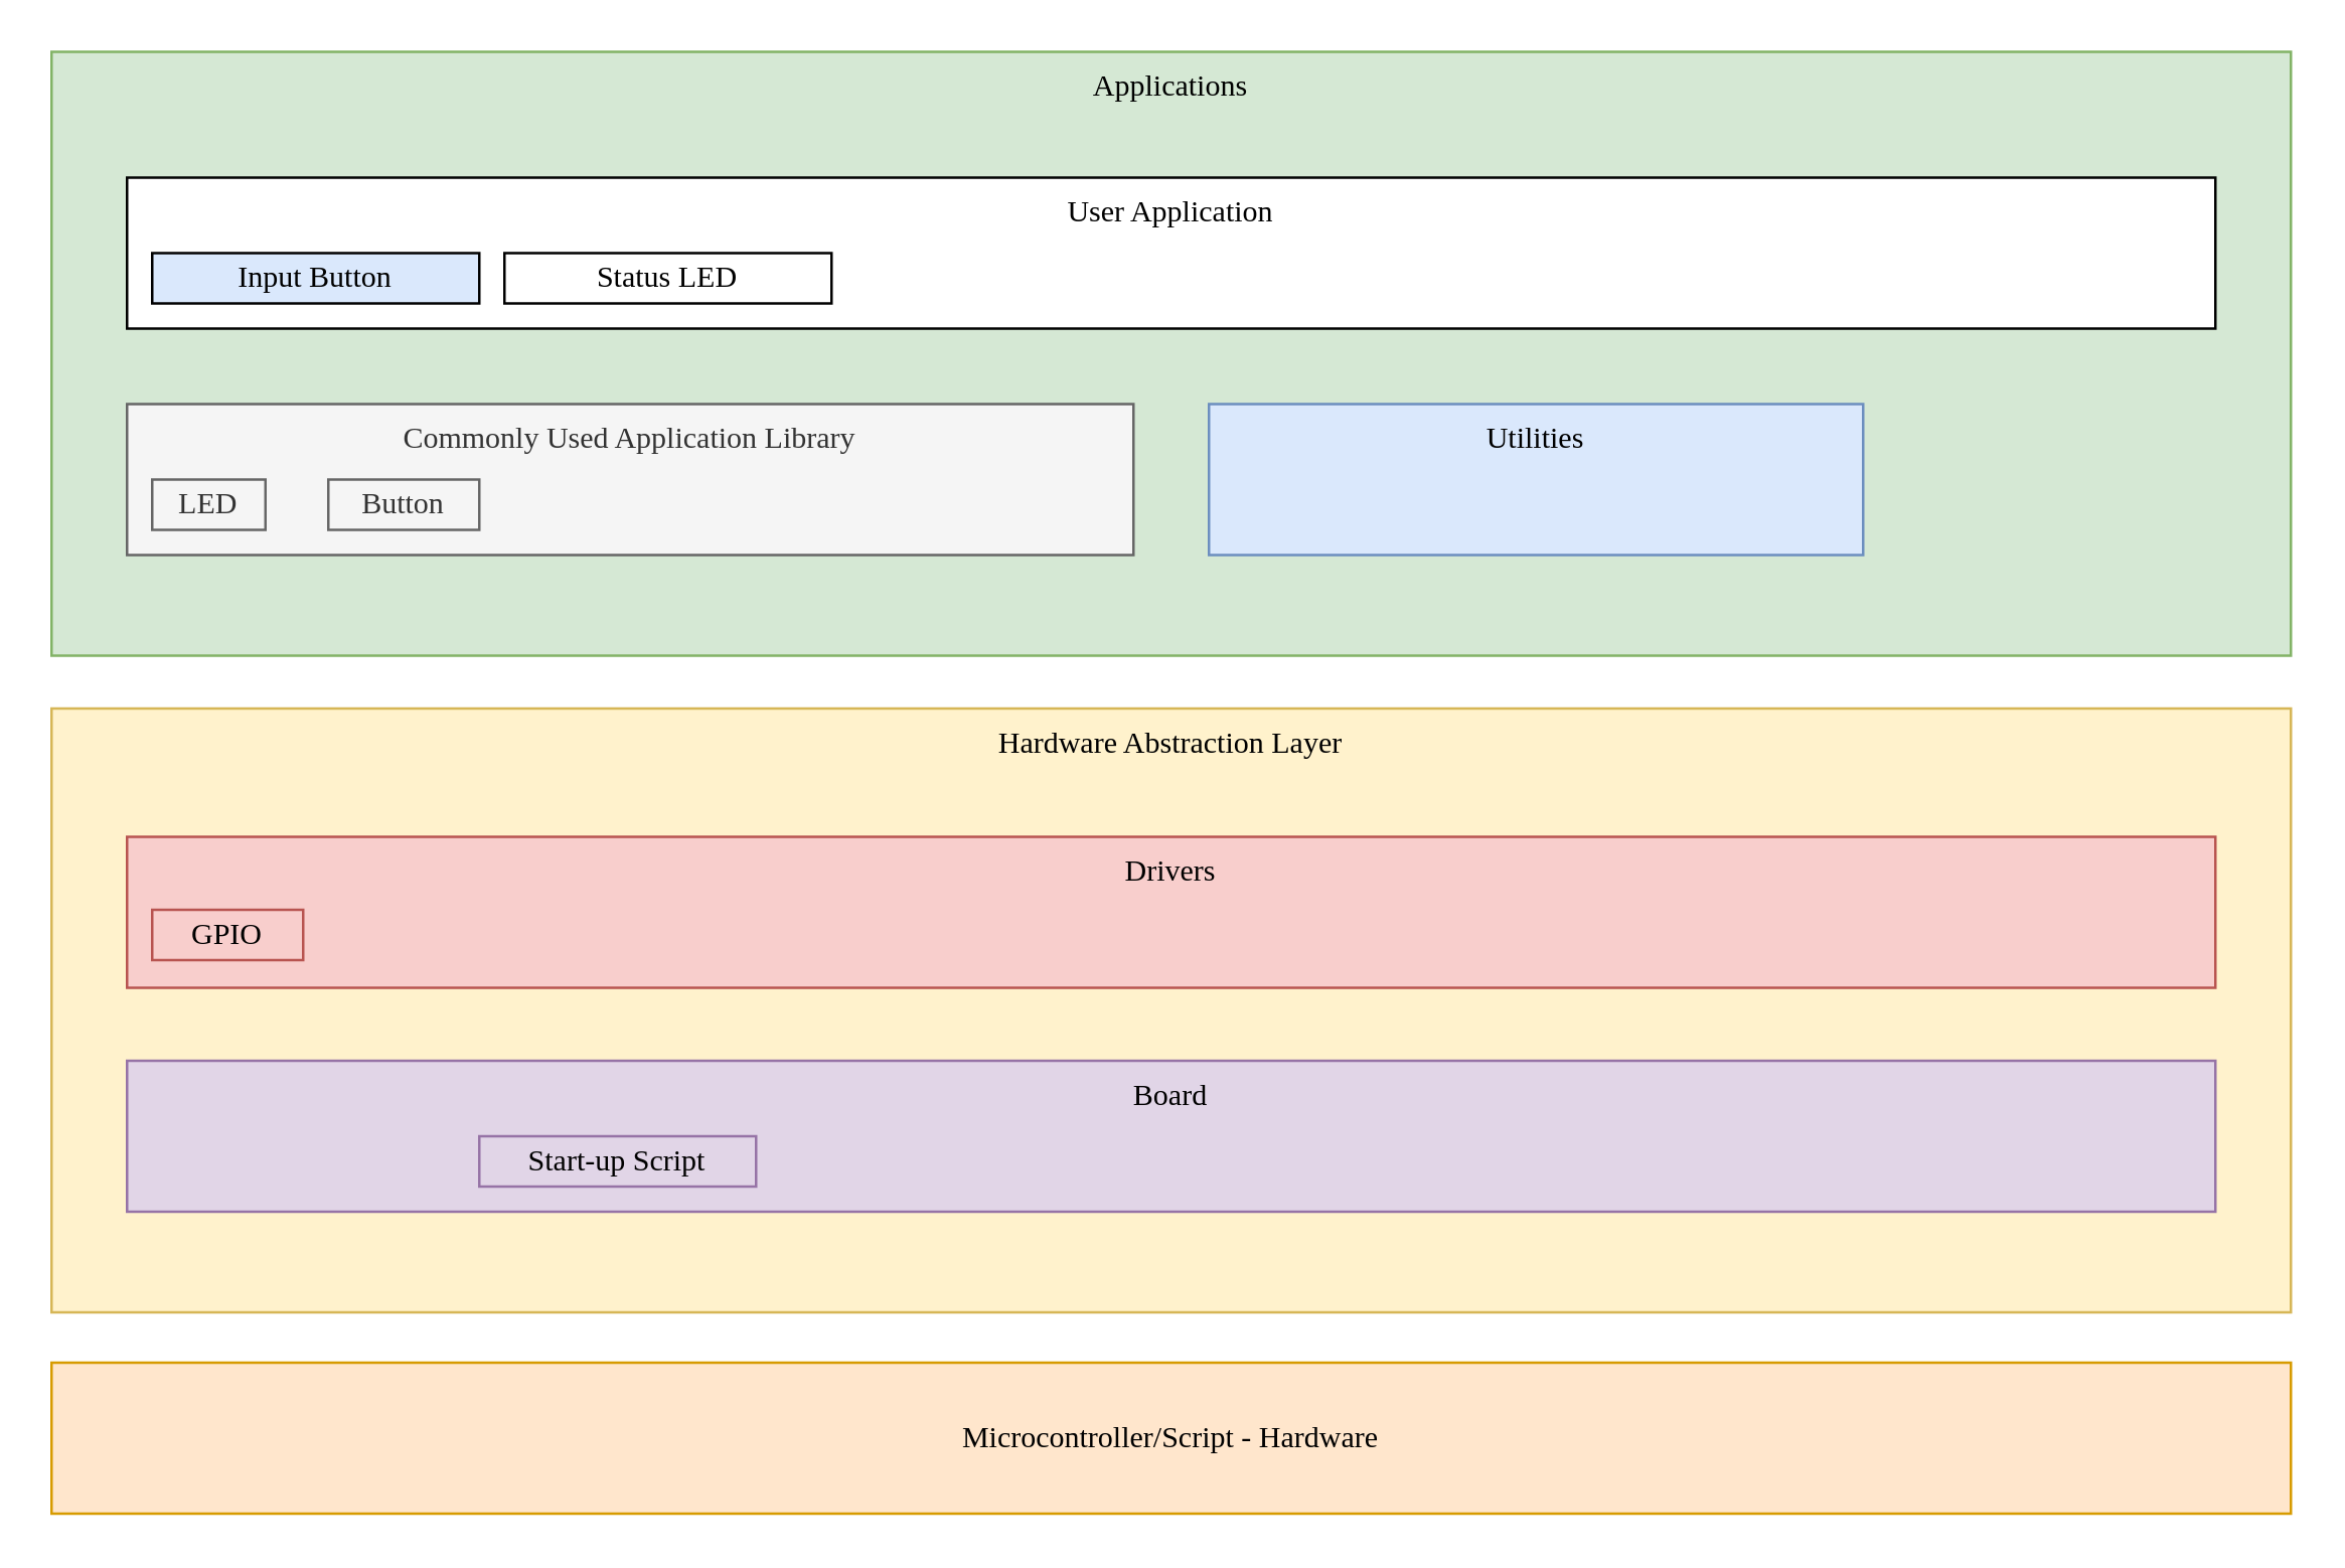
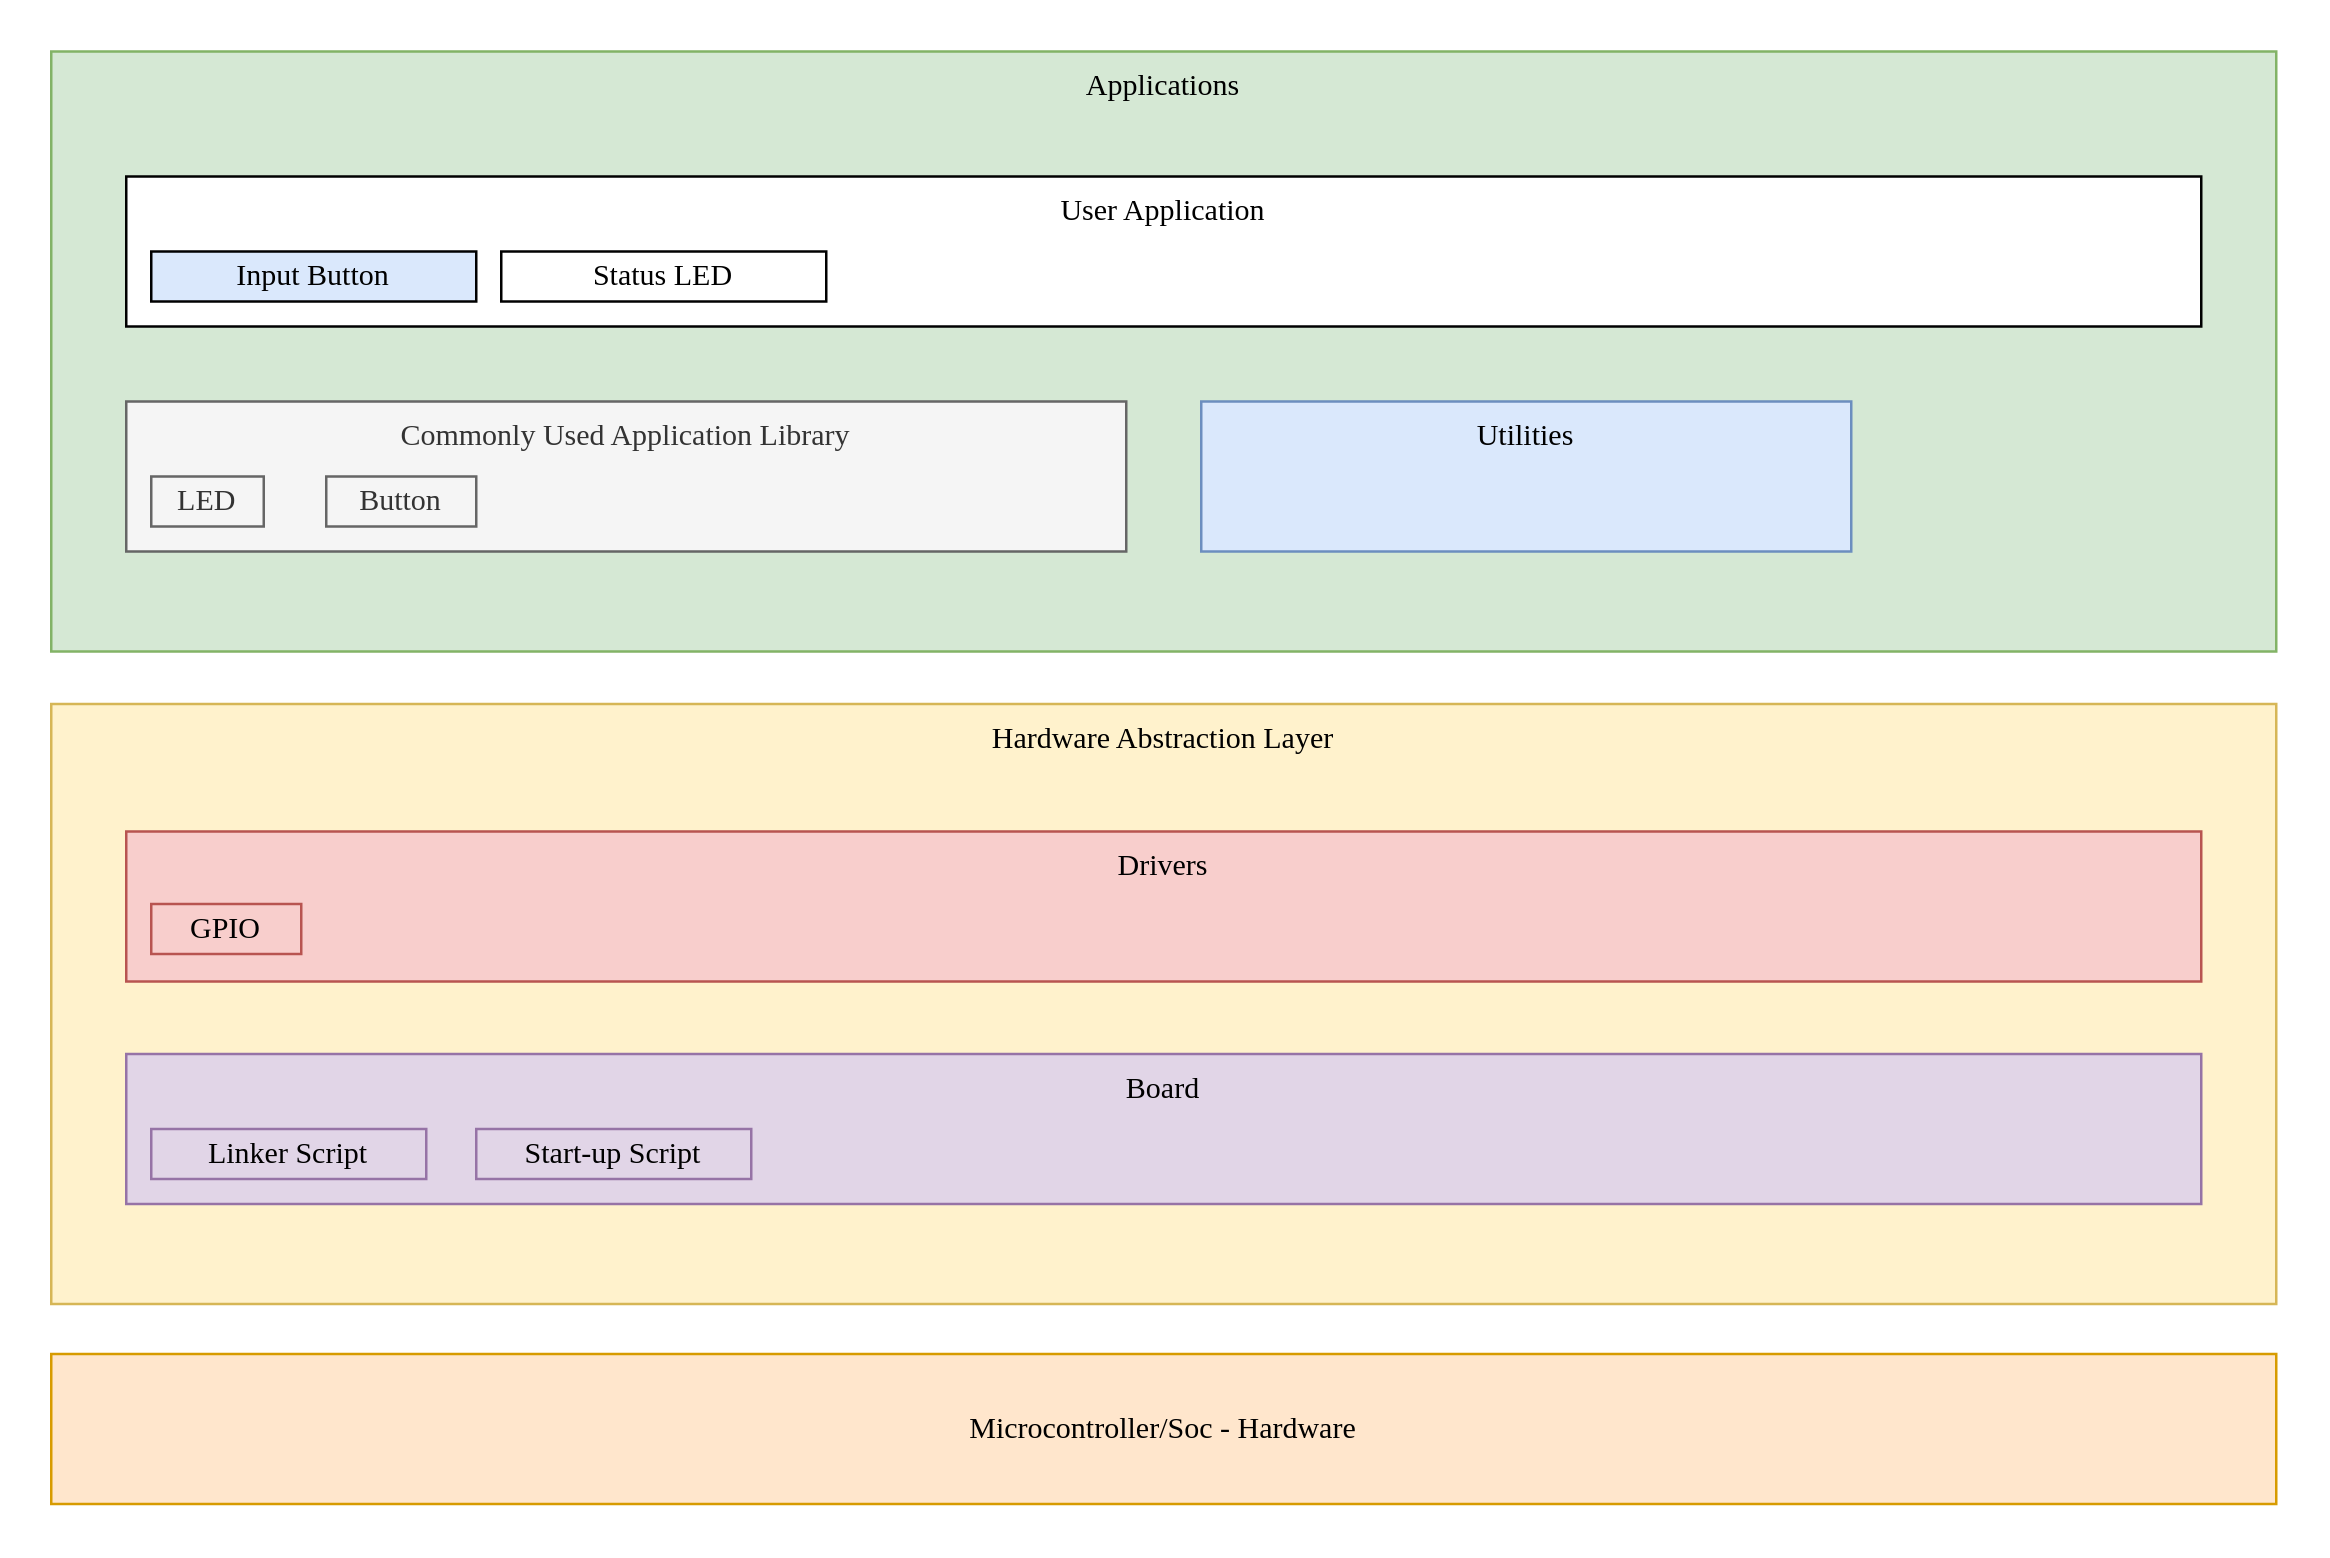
+ <mxCell id="15" value="Linker Script" style="rounded=0;whiteSpace=wrap;html=1;hachureGap=4;fontFamily=Architects Daughter;fontSource=https%3A%2F%2Ffonts.googleapis.com%2Fcss%3Ffamily%3DArchitects%2BDaughter;labelPosition=center;verticalLabelPosition=middle;align=center;verticalAlign=middle;fillColor=#e1d5e7;strokeColor=#9673a6;" parent="1" vertex="1"><mxGeometry x="60" y="451" width="110" height="20" as="geometry" /></mxCell>
- <mxCell id="2" value="Microcontroller/Script - Hardware" style="rounded=0;whiteSpace=wrap;html=1;hachureGap=4;fontFamily=Architects Daughter;fontSource=https%3A%2F%2Ffonts.googleapis.com%2Fcss%3Ffamily%3DArchitects%2BDaughter;fillColor=#ffe6cc;strokeColor=#d79b00;" parent="1" vertex="1"><mxGeometry x="20" y="541" width="890" height="60" as="geometry" /></mxCell>
+ <mxCell id="2" value="Microcontroller/Soc - Hardware" style="rounded=0;whiteSpace=wrap;html=1;hachureGap=4;fontFamily=Architects Daughter;fontSource=https%3A%2F%2Ffonts.googleapis.com%2Fcss%3Ffamily%3DArchitects%2BDaughter;fillColor=#ffe6cc;strokeColor=#d79b00;" parent="1" vertex="1"><mxGeometry x="20" y="541" width="890" height="60" as="geometry" /></mxCell>
